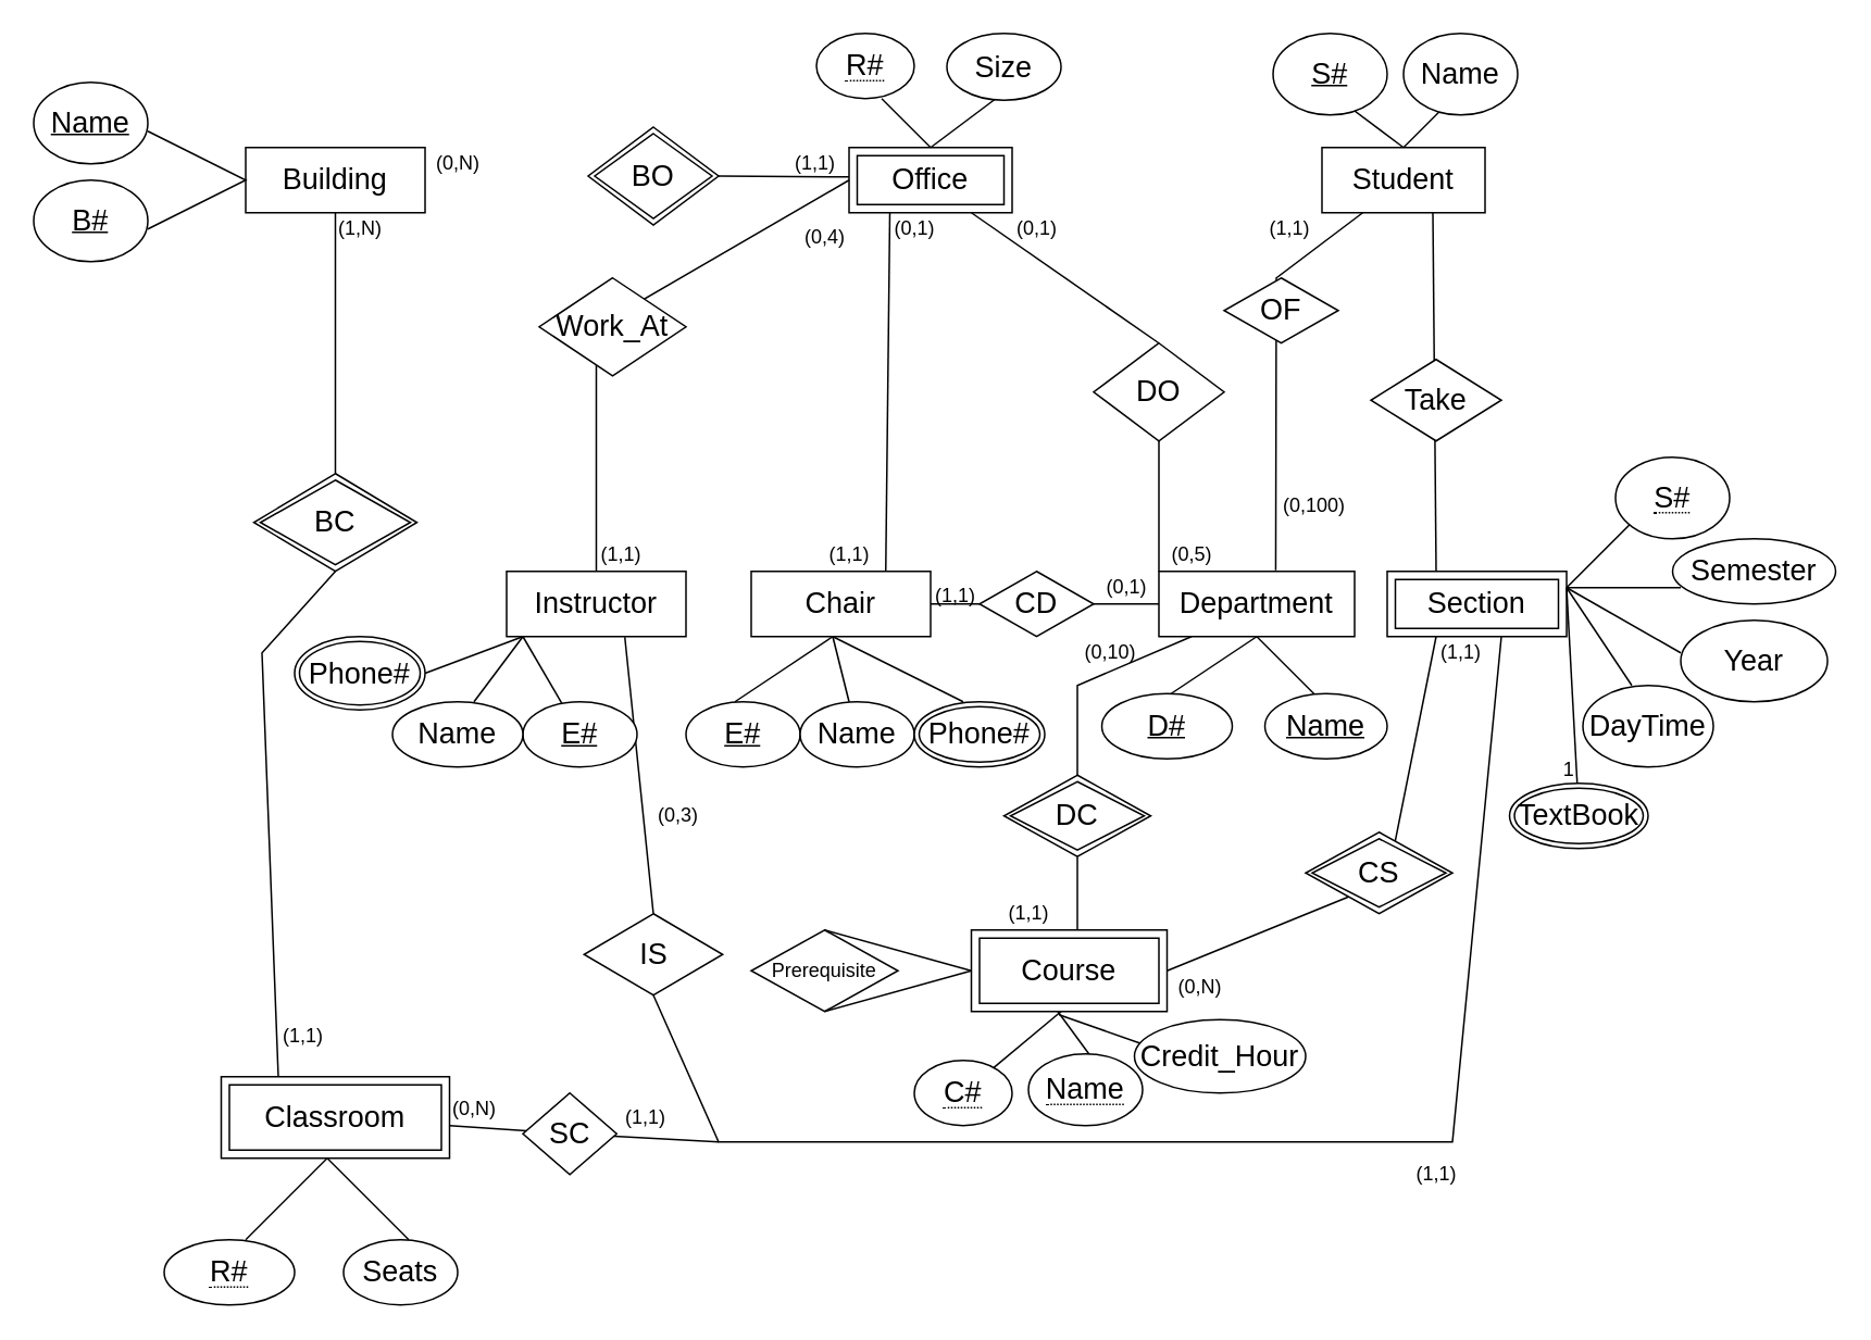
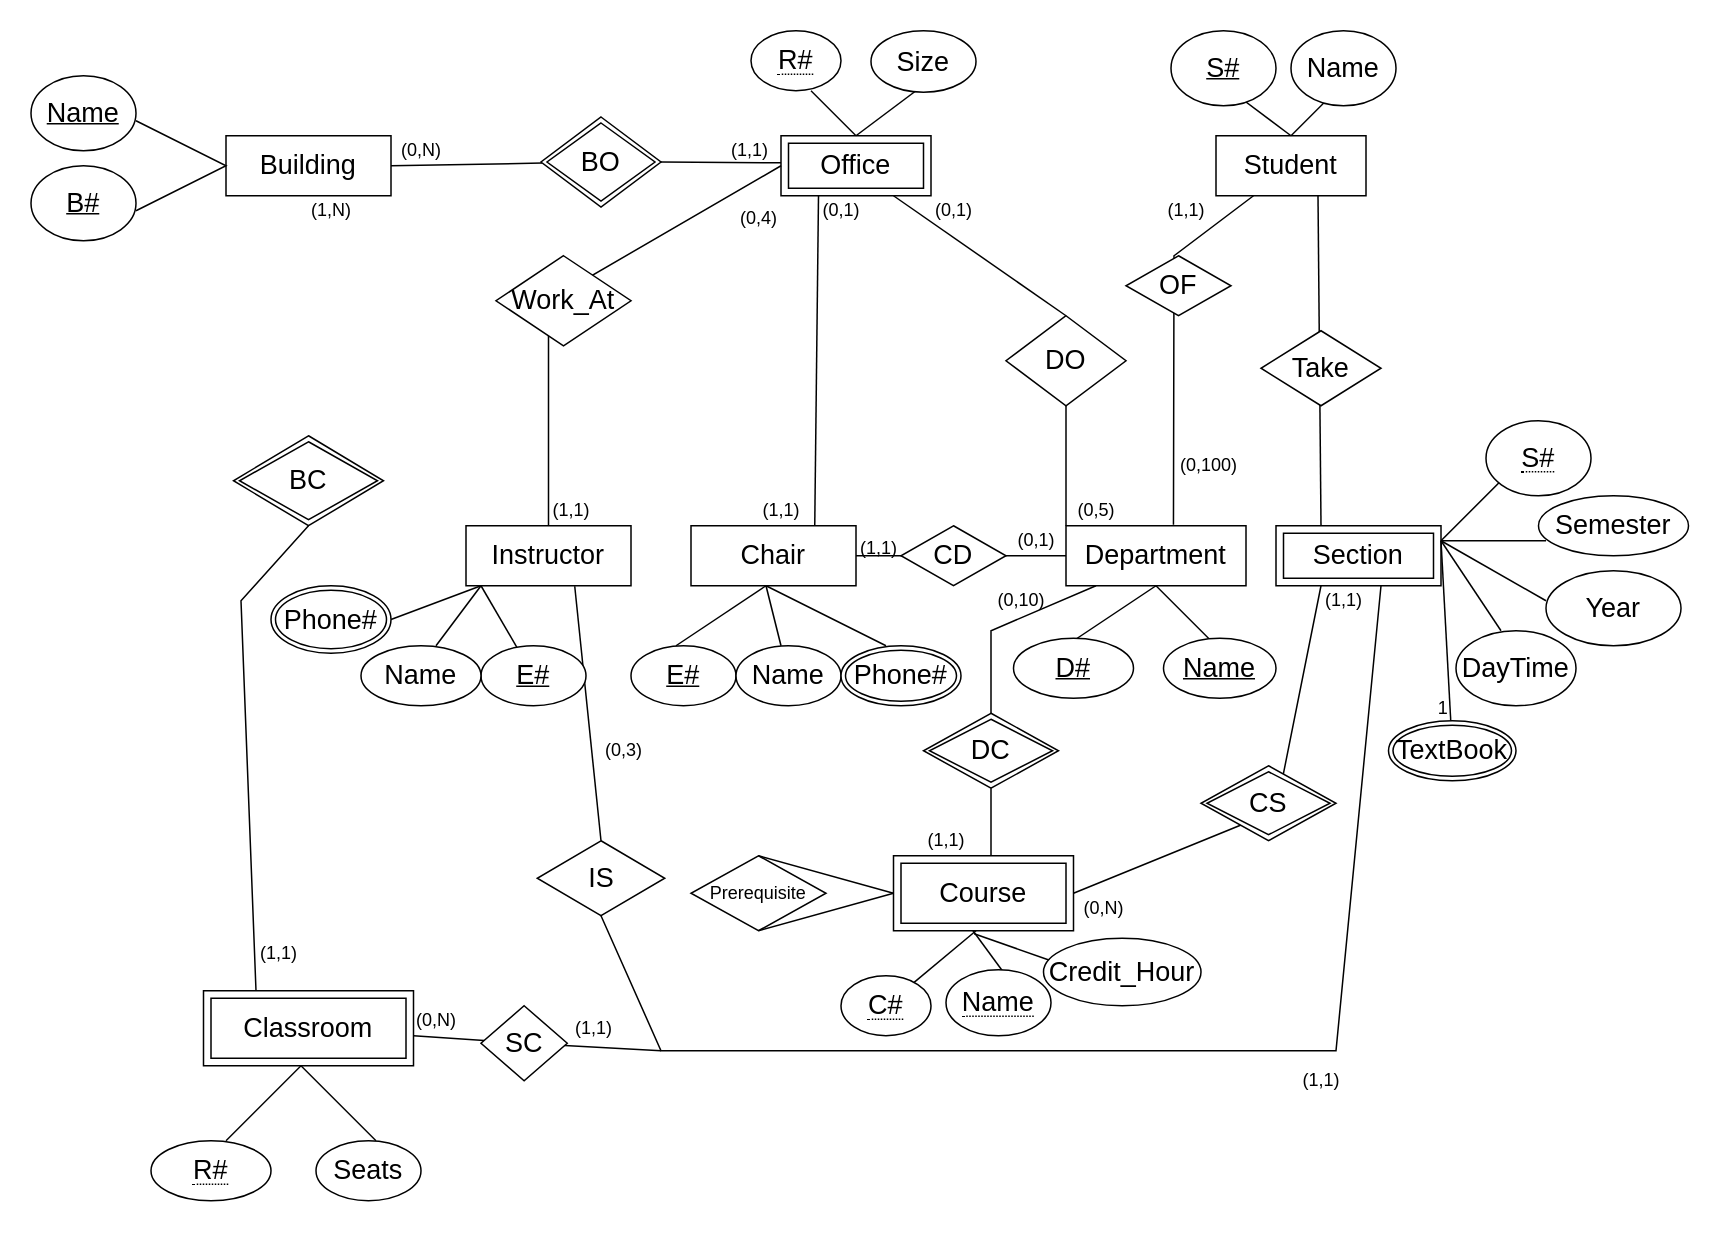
+ <mxCell id="7" value="" style="endArrow=none;html=1;rounded=0;exitX=1;exitY=0.5;exitDx=0;exitDy=0;" parent="1" source="2" target="8" edge="1"><mxGeometry width="50" height="50" relative="1" as="geometry"><mxPoint x="260" y="110" as="sourcePoint" /><mxPoint x="520" y="110" as="targetPoint" /></mxGeometry></mxCell>
- <mxCell id="11" value="" style="endArrow=none;html=1;rounded=0;entryX=0.5;entryY=1;entryDx=0;entryDy=0;startArrow=none;" parent="1" source="109" target="2" edge="1"><mxGeometry width="50" height="50" relative="1" as="geometry"><mxPoint x="200" y="660" as="sourcePoint" /><mxPoint x="220" y="230" as="targetPoint" /></mxGeometry></mxCell>
